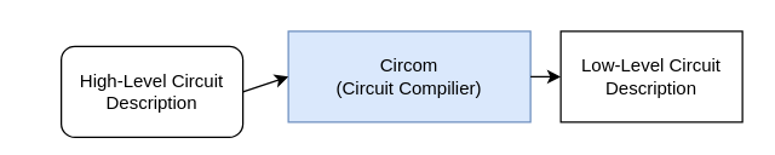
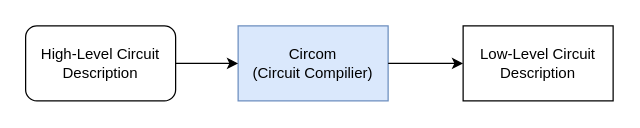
- <mxCell id="3" value="Circom&lt;div&gt;(Circuit Compilier)&lt;/div&gt;" style="rounded=0;whiteSpace=wrap;html=1;fillColor=#dae8fc;strokeColor=#6c8ebf;" vertex="1" parent="1"><mxGeometry x="190" y="20" width="160" height="60" as="geometry" /></mxCell>
+ <mxCell id="3" value="Circom&lt;div&gt;(Circuit Compilier)&lt;/div&gt;" style="rounded=0;whiteSpace=wrap;html=1;fillColor=#dae8fc;strokeColor=#6c8ebf;" vertex="1" parent="1"><mxGeometry x="190" y="20" width="120" height="60" as="geometry" /></mxCell>
- <mxCell id="2" value="High-Level Circuit Description" style="rounded=1;whiteSpace=wrap;html=1;" vertex="1" parent="1"><mxGeometry x="40" y="30" width="120" height="60" as="geometry" /></mxCell>
+ <mxCell id="2" value="High-Level Circuit Description" style="rounded=1;whiteSpace=wrap;html=1;" vertex="1" parent="1"><mxGeometry x="20" y="20" width="120" height="60" as="geometry" /></mxCell>
